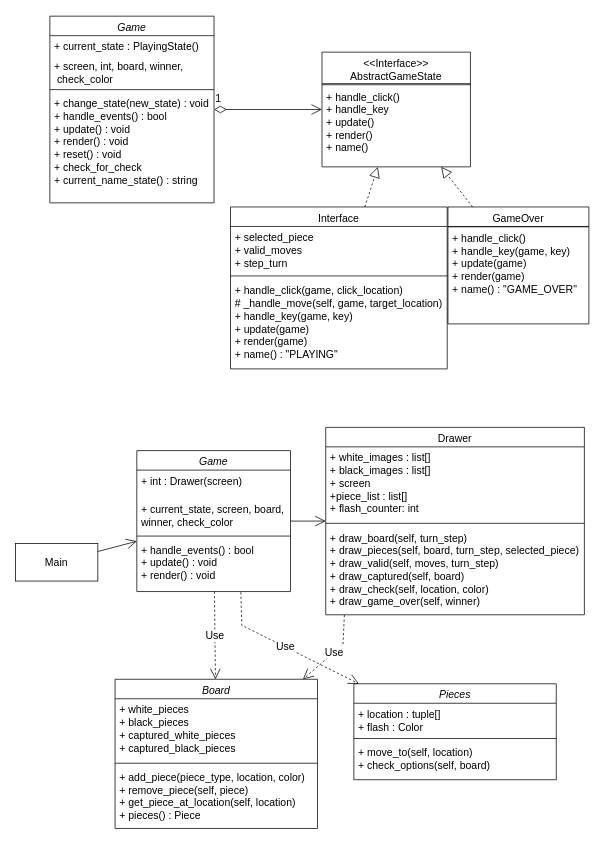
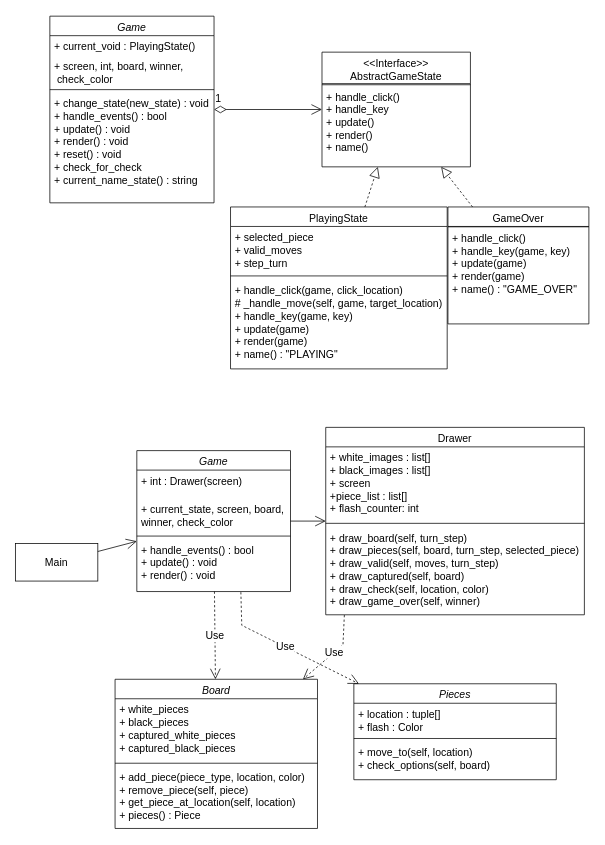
- <mxCell id="3" value="+ current_state : PlayingState()" style="text;align=left;verticalAlign=top;spacingLeft=4;spacingRight=4;overflow=hidden;rotatable=0;points=[[0,0.5],[1,0.5]];portConstraint=eastwest;labelBackgroundColor=none;fontSize=14;" vertex="1" parent="2"><mxGeometry y="26" width="219" height="26" as="geometry" /></mxCell>
+ <mxCell id="3" value="+ current_void : PlayingState()" style="text;align=left;verticalAlign=top;spacingLeft=4;spacingRight=4;overflow=hidden;rotatable=0;points=[[0,0.5],[1,0.5]];portConstraint=eastwest;labelBackgroundColor=none;fontSize=14;" vertex="1" parent="2"><mxGeometry y="26" width="219" height="26" as="geometry" /></mxCell>
- <mxCell id="8" value="Interface&#10;" style="swimlane;fontStyle=0;align=center;verticalAlign=top;childLayout=stackLayout;horizontal=1;startSize=26;horizontalStack=0;resizeParent=1;resizeLast=0;collapsible=1;marginBottom=0;rounded=0;shadow=0;strokeWidth=1;labelBackgroundColor=none;fontSize=14;" vertex="1" parent="1"><mxGeometry x="307" y="275" width="289" height="216" as="geometry"><mxRectangle x="550" y="140" width="160" height="26" as="alternateBounds" /></mxGeometry></mxCell>
+ <mxCell id="8" value="PlayingState&#10;" style="swimlane;fontStyle=0;align=center;verticalAlign=top;childLayout=stackLayout;horizontal=1;startSize=26;horizontalStack=0;resizeParent=1;resizeLast=0;collapsible=1;marginBottom=0;rounded=0;shadow=0;strokeWidth=1;labelBackgroundColor=none;fontSize=14;" vertex="1" parent="1"><mxGeometry x="307" y="275" width="289" height="216" as="geometry"><mxRectangle x="550" y="140" width="160" height="26" as="alternateBounds" /></mxGeometry></mxCell>
